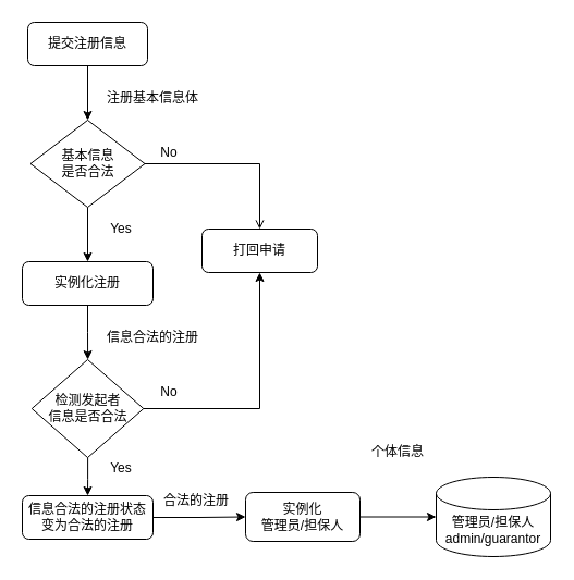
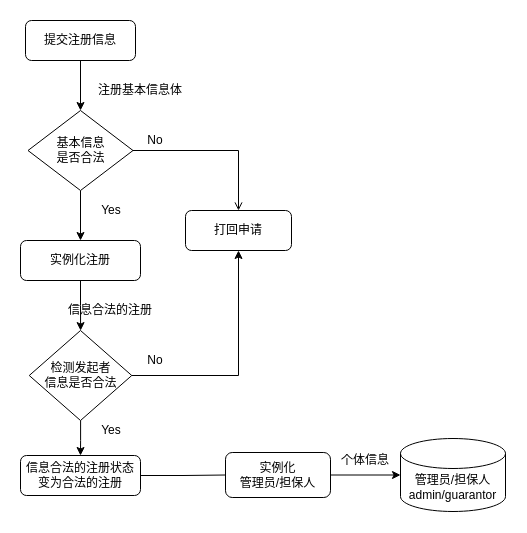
- <mxCell id="17" value="信息合法的注册" style="text;html=1;strokeColor=none;fillColor=none;align=center;verticalAlign=middle;whiteSpace=wrap;rounded=0;" vertex="1" parent="1"><mxGeometry x="95" y="300" width="90" height="20" as="geometry" /></mxCell>
+ <mxCell id="17" value="信息合法的注册" style="text;html=1;strokeColor=none;fillColor=none;align=center;verticalAlign=middle;whiteSpace=wrap;rounded=0;" vertex="1" parent="1"><mxGeometry x="65" y="300" width="90" height="20" as="geometry" /></mxCell>
- <mxCell id="24" value="个体信息" style="text;html=1;strokeColor=none;fillColor=none;align=center;verticalAlign=middle;whiteSpace=wrap;rounded=0;" vertex="1" parent="1"><mxGeometry x="330" y="405" width="70" height="20" as="geometry" /></mxCell>
+ <mxCell id="24" value="个体信息" style="text;html=1;strokeColor=none;fillColor=none;align=center;verticalAlign=middle;whiteSpace=wrap;rounded=0;" vertex="1" parent="1"><mxGeometry x="330" y="450" width="70" height="20" as="geometry" /></mxCell>
- <mxCell id="23" value="合法的注册" style="text;html=1;strokeColor=none;fillColor=none;align=center;verticalAlign=middle;whiteSpace=wrap;rounded=0;" vertex="1" parent="1"><mxGeometry x="145" y="450" width="70" height="20" as="geometry" /></mxCell>
- <mxCell id="18" value="" style="edgeStyle=orthogonalEdgeStyle;rounded=0;orthogonalLoop=1;jettySize=auto;html=1;" edge="1" parent="1" source="19" target="22"><mxGeometry relative="1" as="geometry" /></mxCell>
+ <mxCell id="18" value="" style="edgeStyle=orthogonalEdgeStyle;rounded=0;orthogonalLoop=1;jettySize=auto;html=1;endArrow=none;" edge="1" parent="1" source="19" target="22"><mxGeometry relative="1" as="geometry" /></mxCell>
